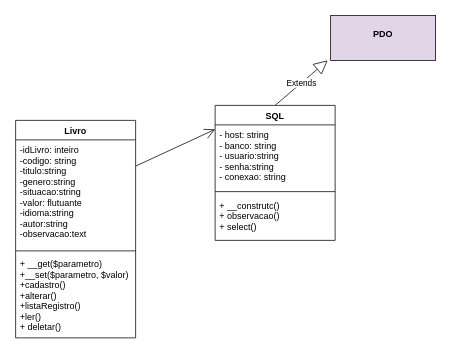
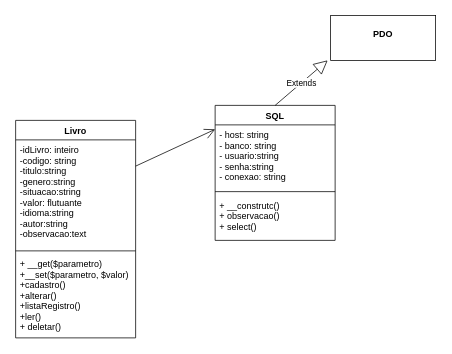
- <mxCell id="12" value="&lt;p style=&quot;margin: 0px ; margin-top: 4px ; text-align: center&quot;&gt;&lt;br&gt;&lt;b&gt;PDO&lt;/b&gt;&lt;/p&gt;" style="verticalAlign=top;align=left;overflow=fill;fontSize=12;fontFamily=Helvetica;html=1;fillColor=#e1d5e7;" vertex="1" parent="1"><mxGeometry x="440" y="20" width="140" height="60" as="geometry" /></mxCell>
+ <mxCell id="12" value="&lt;p style=&quot;margin: 0px ; margin-top: 4px ; text-align: center&quot;&gt;&lt;br&gt;&lt;b&gt;PDO&lt;/b&gt;&lt;/p&gt;" style="verticalAlign=top;align=left;overflow=fill;fontSize=12;fontFamily=Helvetica;html=1;" vertex="1" parent="1"><mxGeometry x="440" y="20" width="140" height="60" as="geometry" /></mxCell>
